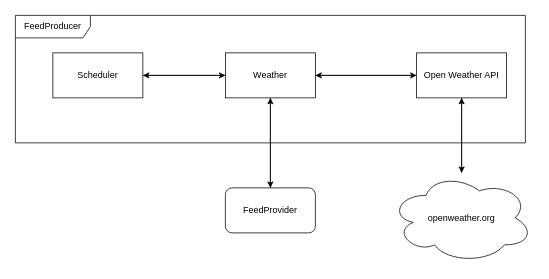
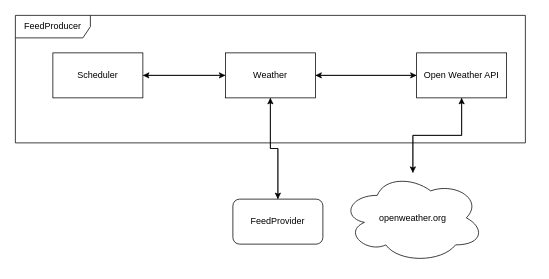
- <mxCell id="15" value="FeedProvider" style="rounded=1;whiteSpace=wrap;html=1;" vertex="1" parent="1"><mxGeometry x="300" y="250" width="120" height="60" as="geometry" /></mxCell>
+ <mxCell id="15" value="FeedProvider" style="rounded=1;whiteSpace=wrap;html=1;" vertex="1" parent="1"><mxGeometry x="310" y="265" width="120" height="60" as="geometry" /></mxCell>
- <mxCell id="6" value="openweather.org" style="ellipse;shape=cloud;whiteSpace=wrap;html=1;" parent="1" vertex="1"><mxGeometry x="520" y="230" width="190" height="120" as="geometry" /></mxCell>
+ <mxCell id="6" value="openweather.org" style="ellipse;shape=cloud;whiteSpace=wrap;html=1;" parent="1" vertex="1"><mxGeometry x="455" y="230" width="190" height="120" as="geometry" /></mxCell>
